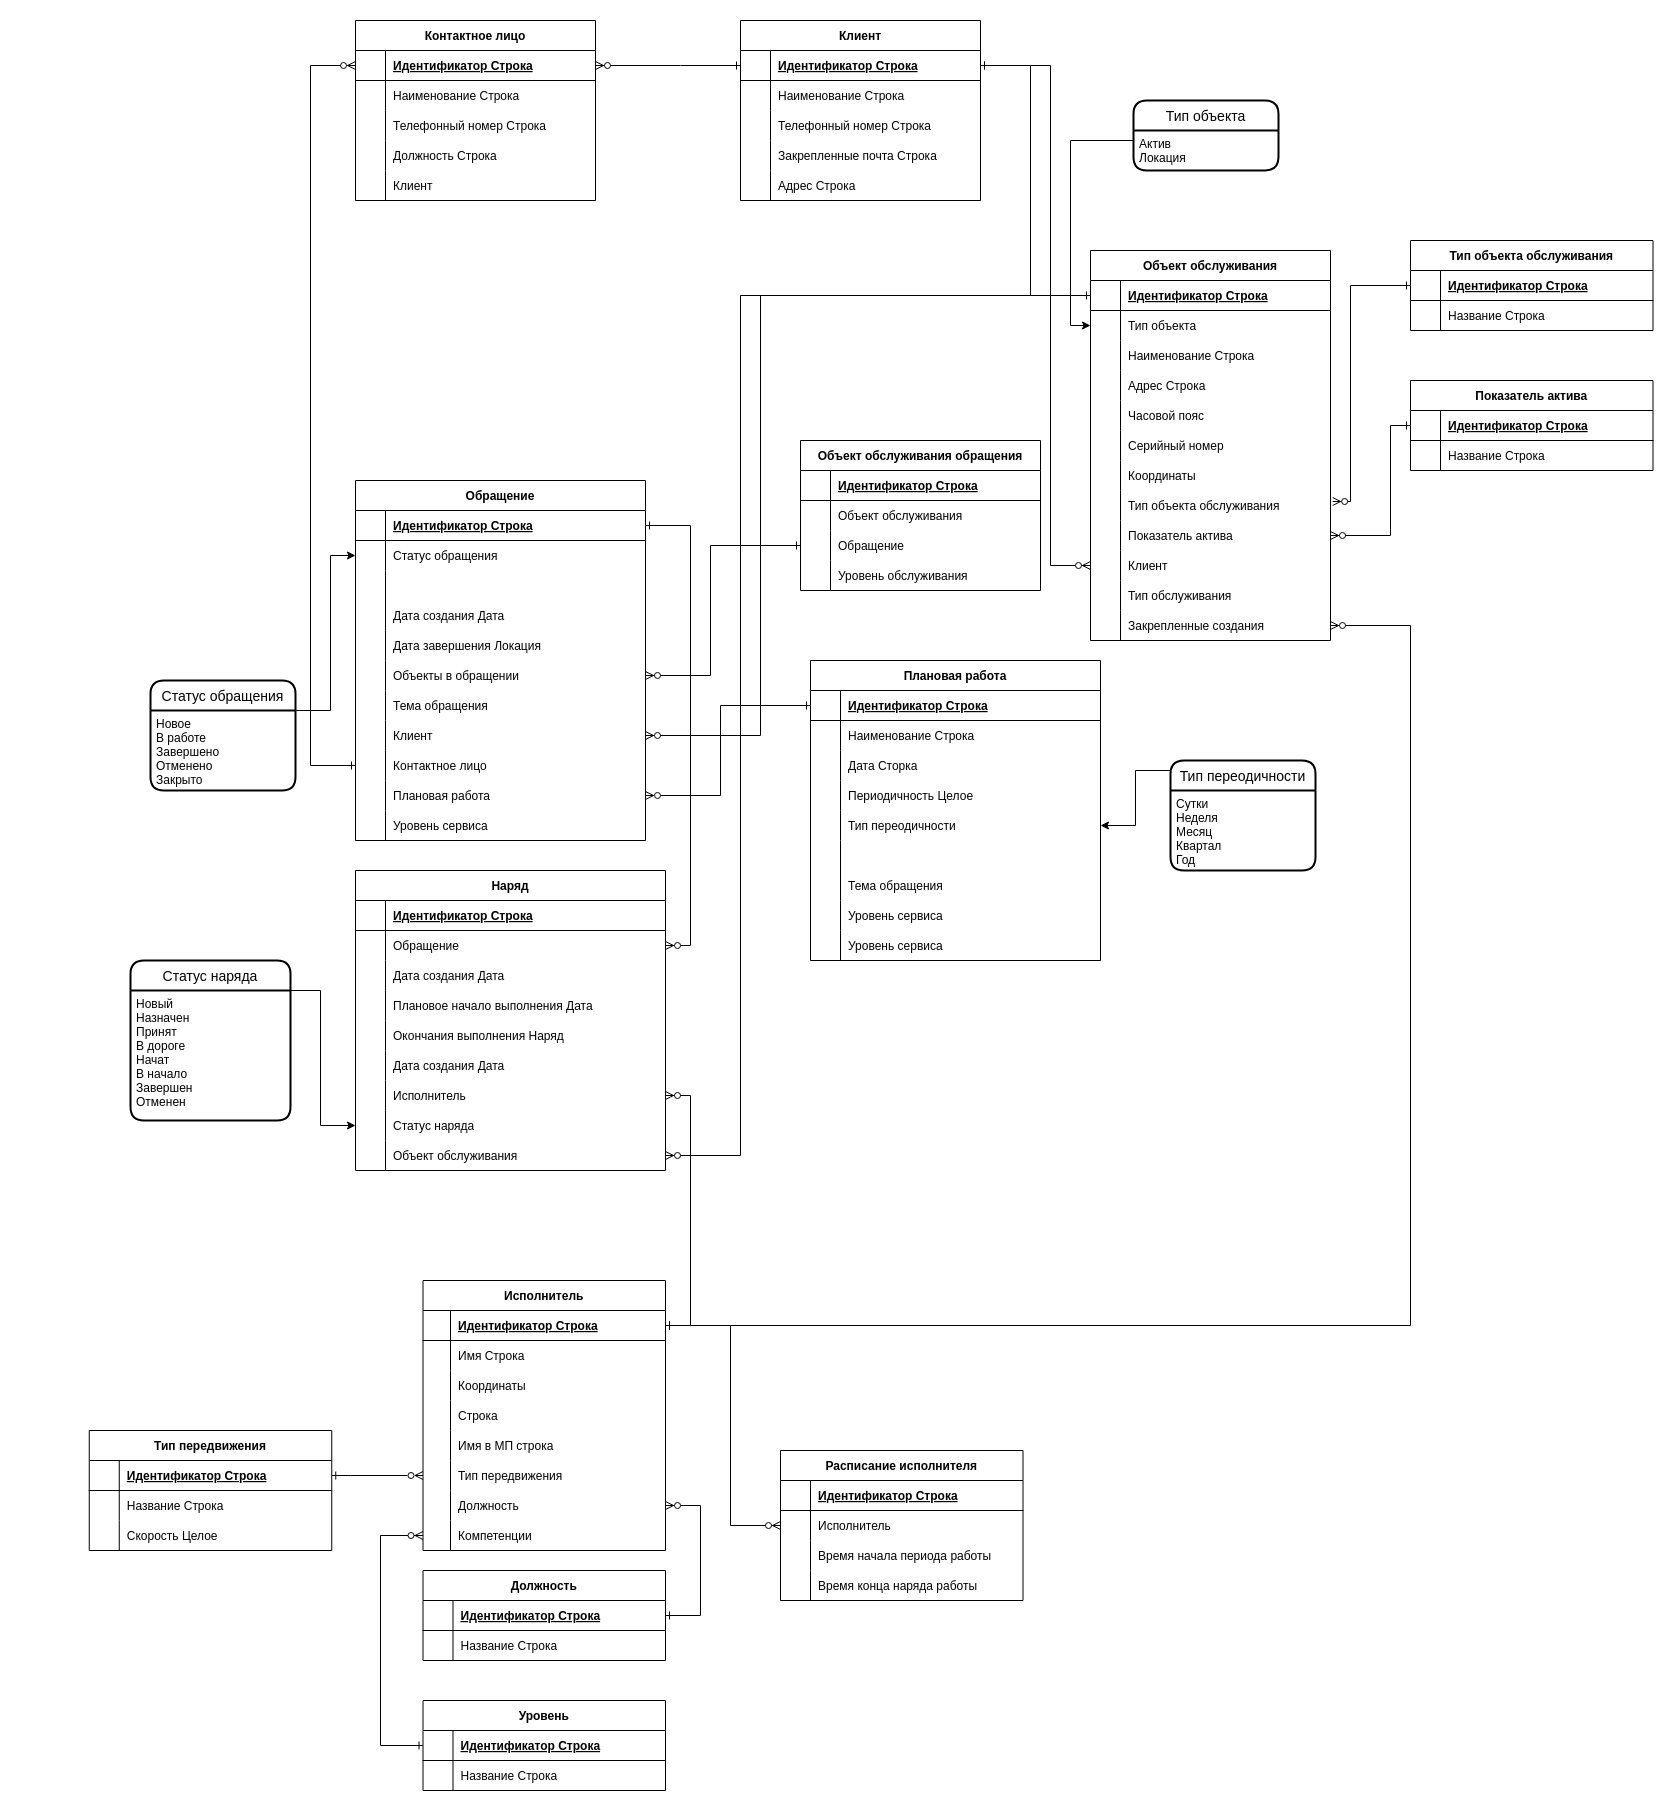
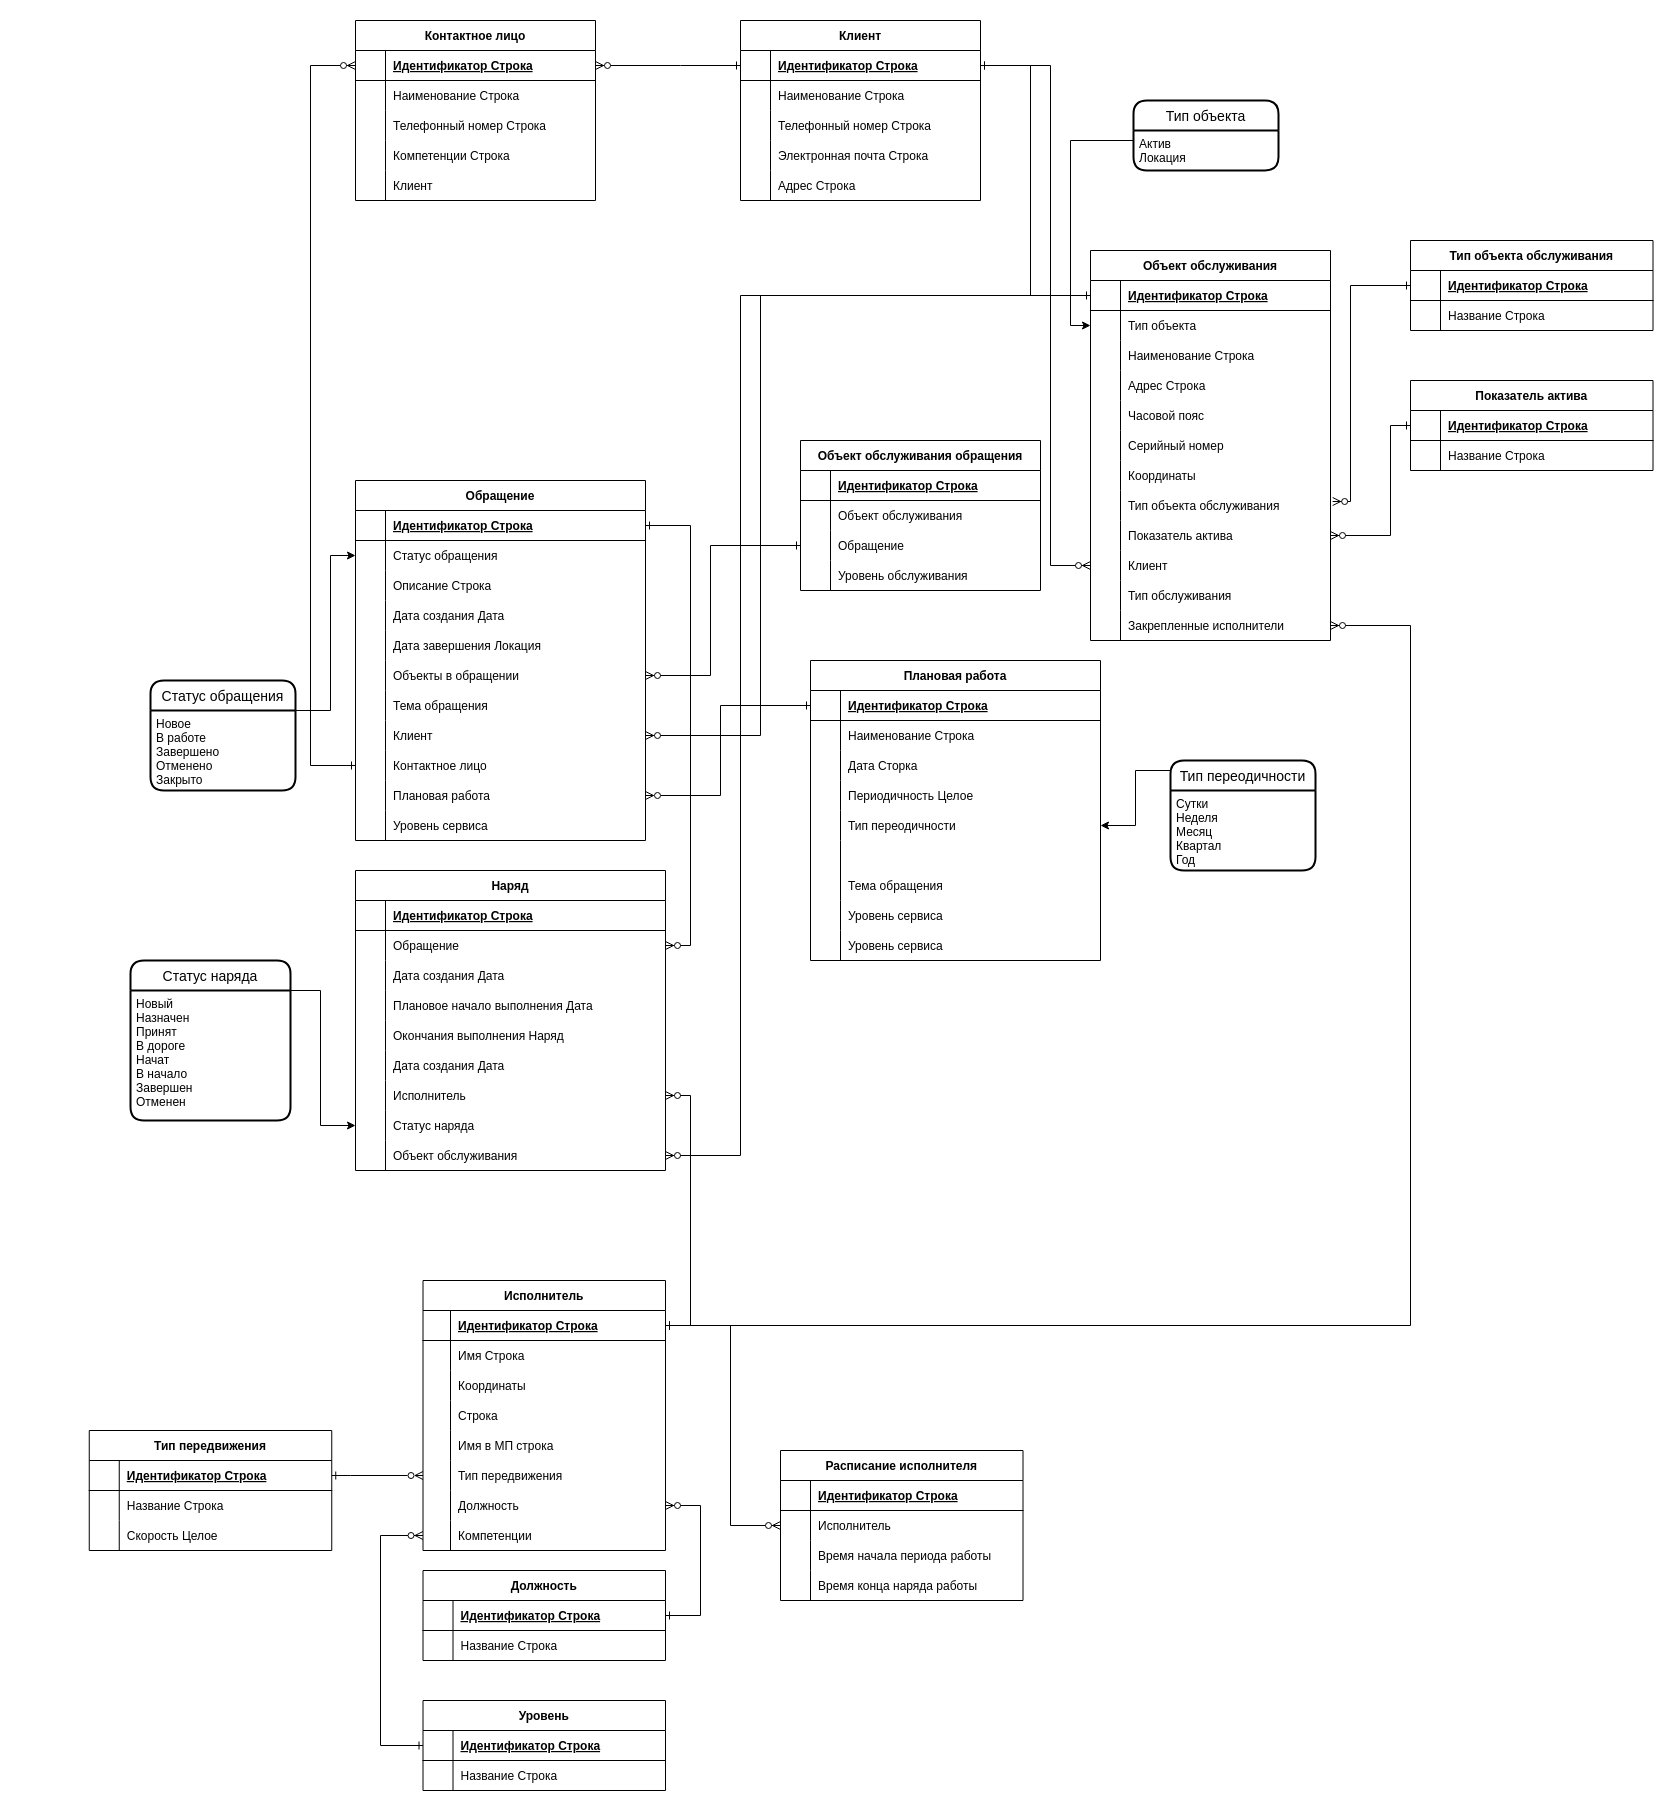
- <mxCell id="236" value="Должность Строка" style="shape=partialRectangle;connectable=0;fillColor=none;top=0;left=0;bottom=0;right=0;align=left;spacingLeft=6;overflow=hidden;" vertex="1" parent="234"><mxGeometry x="30" width="210" height="30" as="geometry"><mxRectangle width="210" height="30" as="alternateBounds" /></mxGeometry></mxCell>
+ <mxCell id="236" value="Компетенции Строка" style="shape=partialRectangle;connectable=0;fillColor=none;top=0;left=0;bottom=0;right=0;align=left;spacingLeft=6;overflow=hidden;" vertex="1" parent="234"><mxGeometry x="30" width="210" height="30" as="geometry"><mxRectangle width="210" height="30" as="alternateBounds" /></mxGeometry></mxCell>
- <mxCell id="218" value="Закрепленные почта Строка" style="shape=partialRectangle;connectable=0;fillColor=none;top=0;left=0;bottom=0;right=0;align=left;spacingLeft=6;overflow=hidden;" vertex="1" parent="216"><mxGeometry x="30" width="210" height="30" as="geometry"><mxRectangle width="210" height="30" as="alternateBounds" /></mxGeometry></mxCell>
+ <mxCell id="218" value="Электронная почта Строка" style="shape=partialRectangle;connectable=0;fillColor=none;top=0;left=0;bottom=0;right=0;align=left;spacingLeft=6;overflow=hidden;" vertex="1" parent="216"><mxGeometry x="30" width="210" height="30" as="geometry"><mxRectangle width="210" height="30" as="alternateBounds" /></mxGeometry></mxCell>
+ <mxCell id="12" value="Описание Строка " style="shape=partialRectangle;overflow=hidden;connectable=0;fillColor=none;top=0;left=0;bottom=0;right=0;align=left;spacingLeft=6;" parent="10" vertex="1"><mxGeometry x="30" width="260" height="30" as="geometry"><mxRectangle width="260" height="30" as="alternateBounds" /></mxGeometry></mxCell>
- <mxCell id="203" value="Закрепленные создания" style="shape=partialRectangle;connectable=0;fillColor=none;top=0;left=0;bottom=0;right=0;align=left;spacingLeft=6;overflow=hidden;" vertex="1" parent="201"><mxGeometry x="30" width="210" height="30" as="geometry"><mxRectangle width="210" height="30" as="alternateBounds" /></mxGeometry></mxCell>
+ <mxCell id="203" value="Закрепленные исполнители" style="shape=partialRectangle;connectable=0;fillColor=none;top=0;left=0;bottom=0;right=0;align=left;spacingLeft=6;overflow=hidden;" vertex="1" parent="201"><mxGeometry x="30" width="210" height="30" as="geometry"><mxRectangle width="210" height="30" as="alternateBounds" /></mxGeometry></mxCell>
